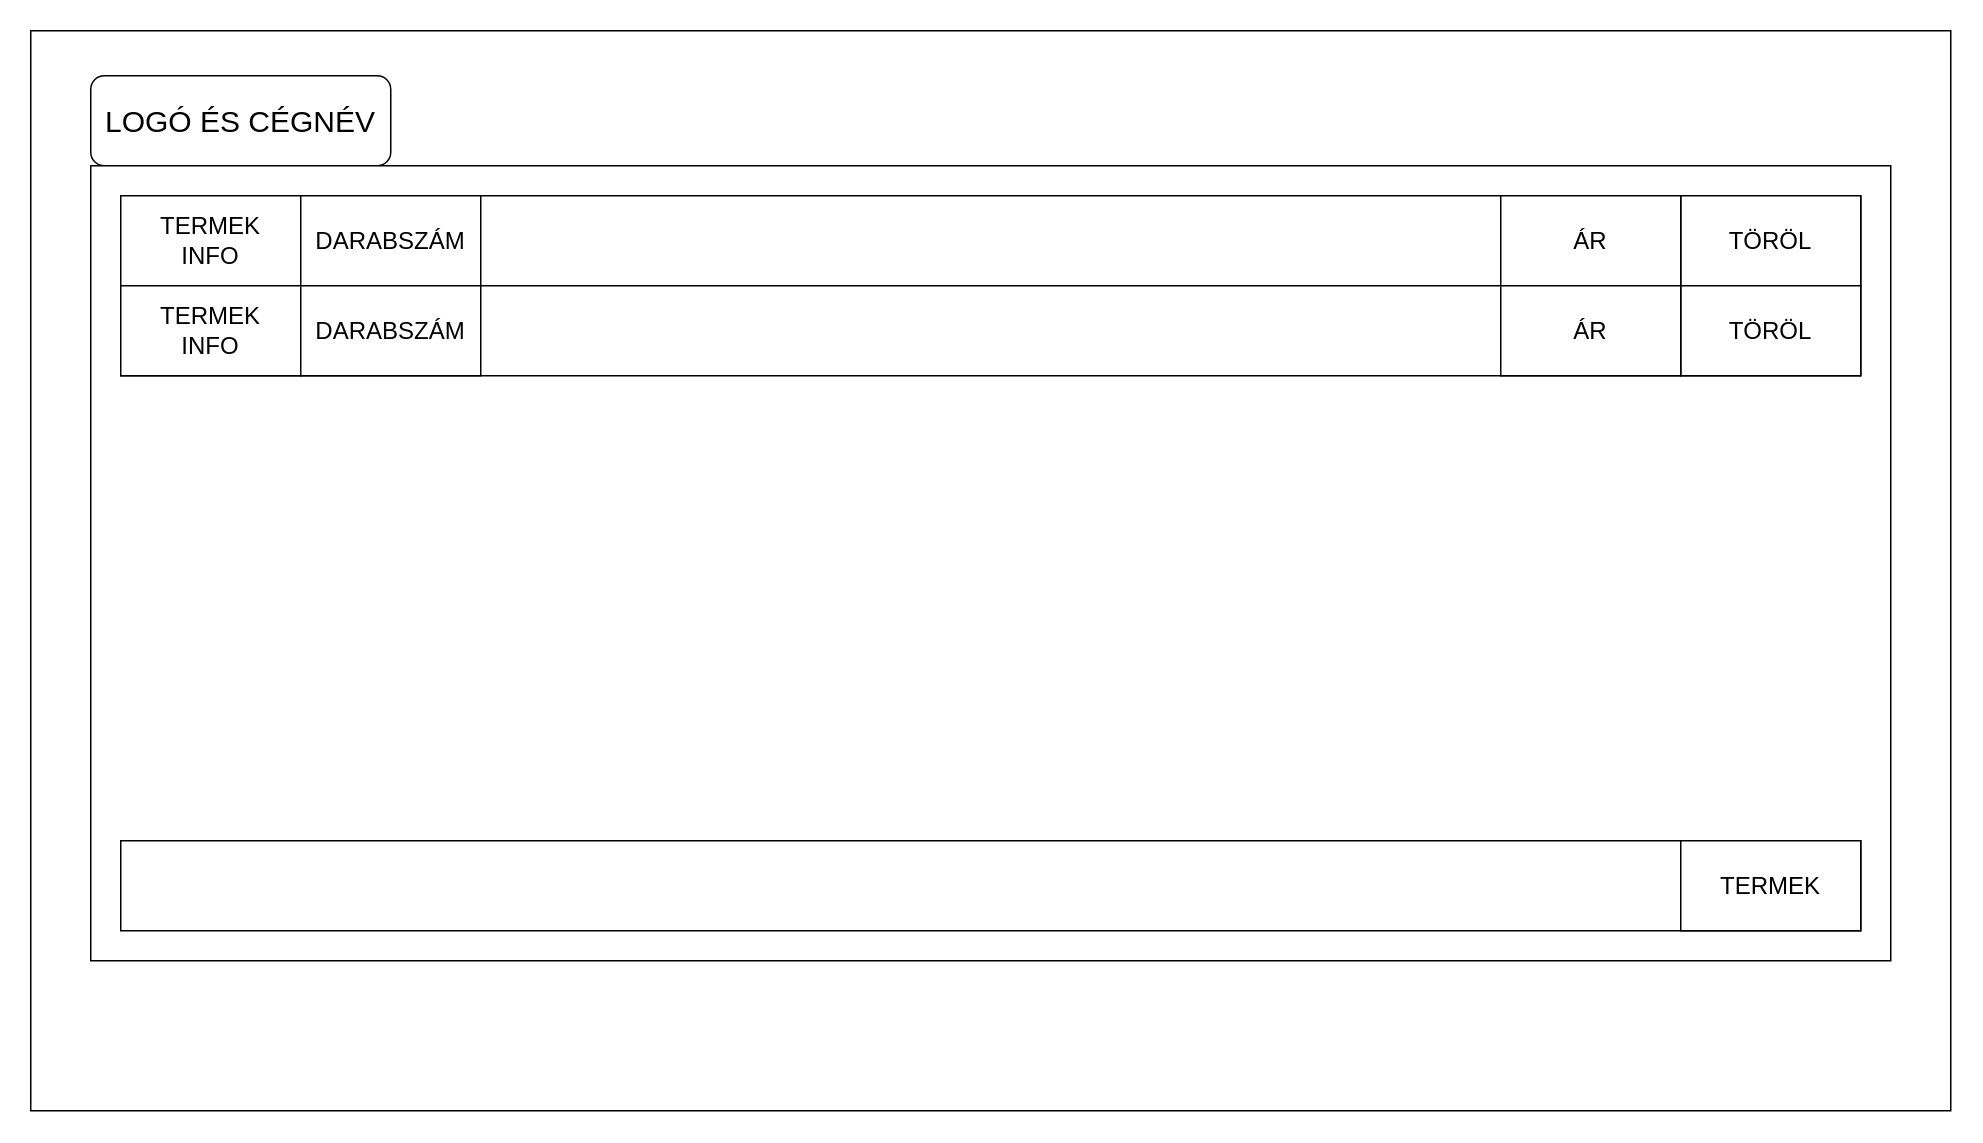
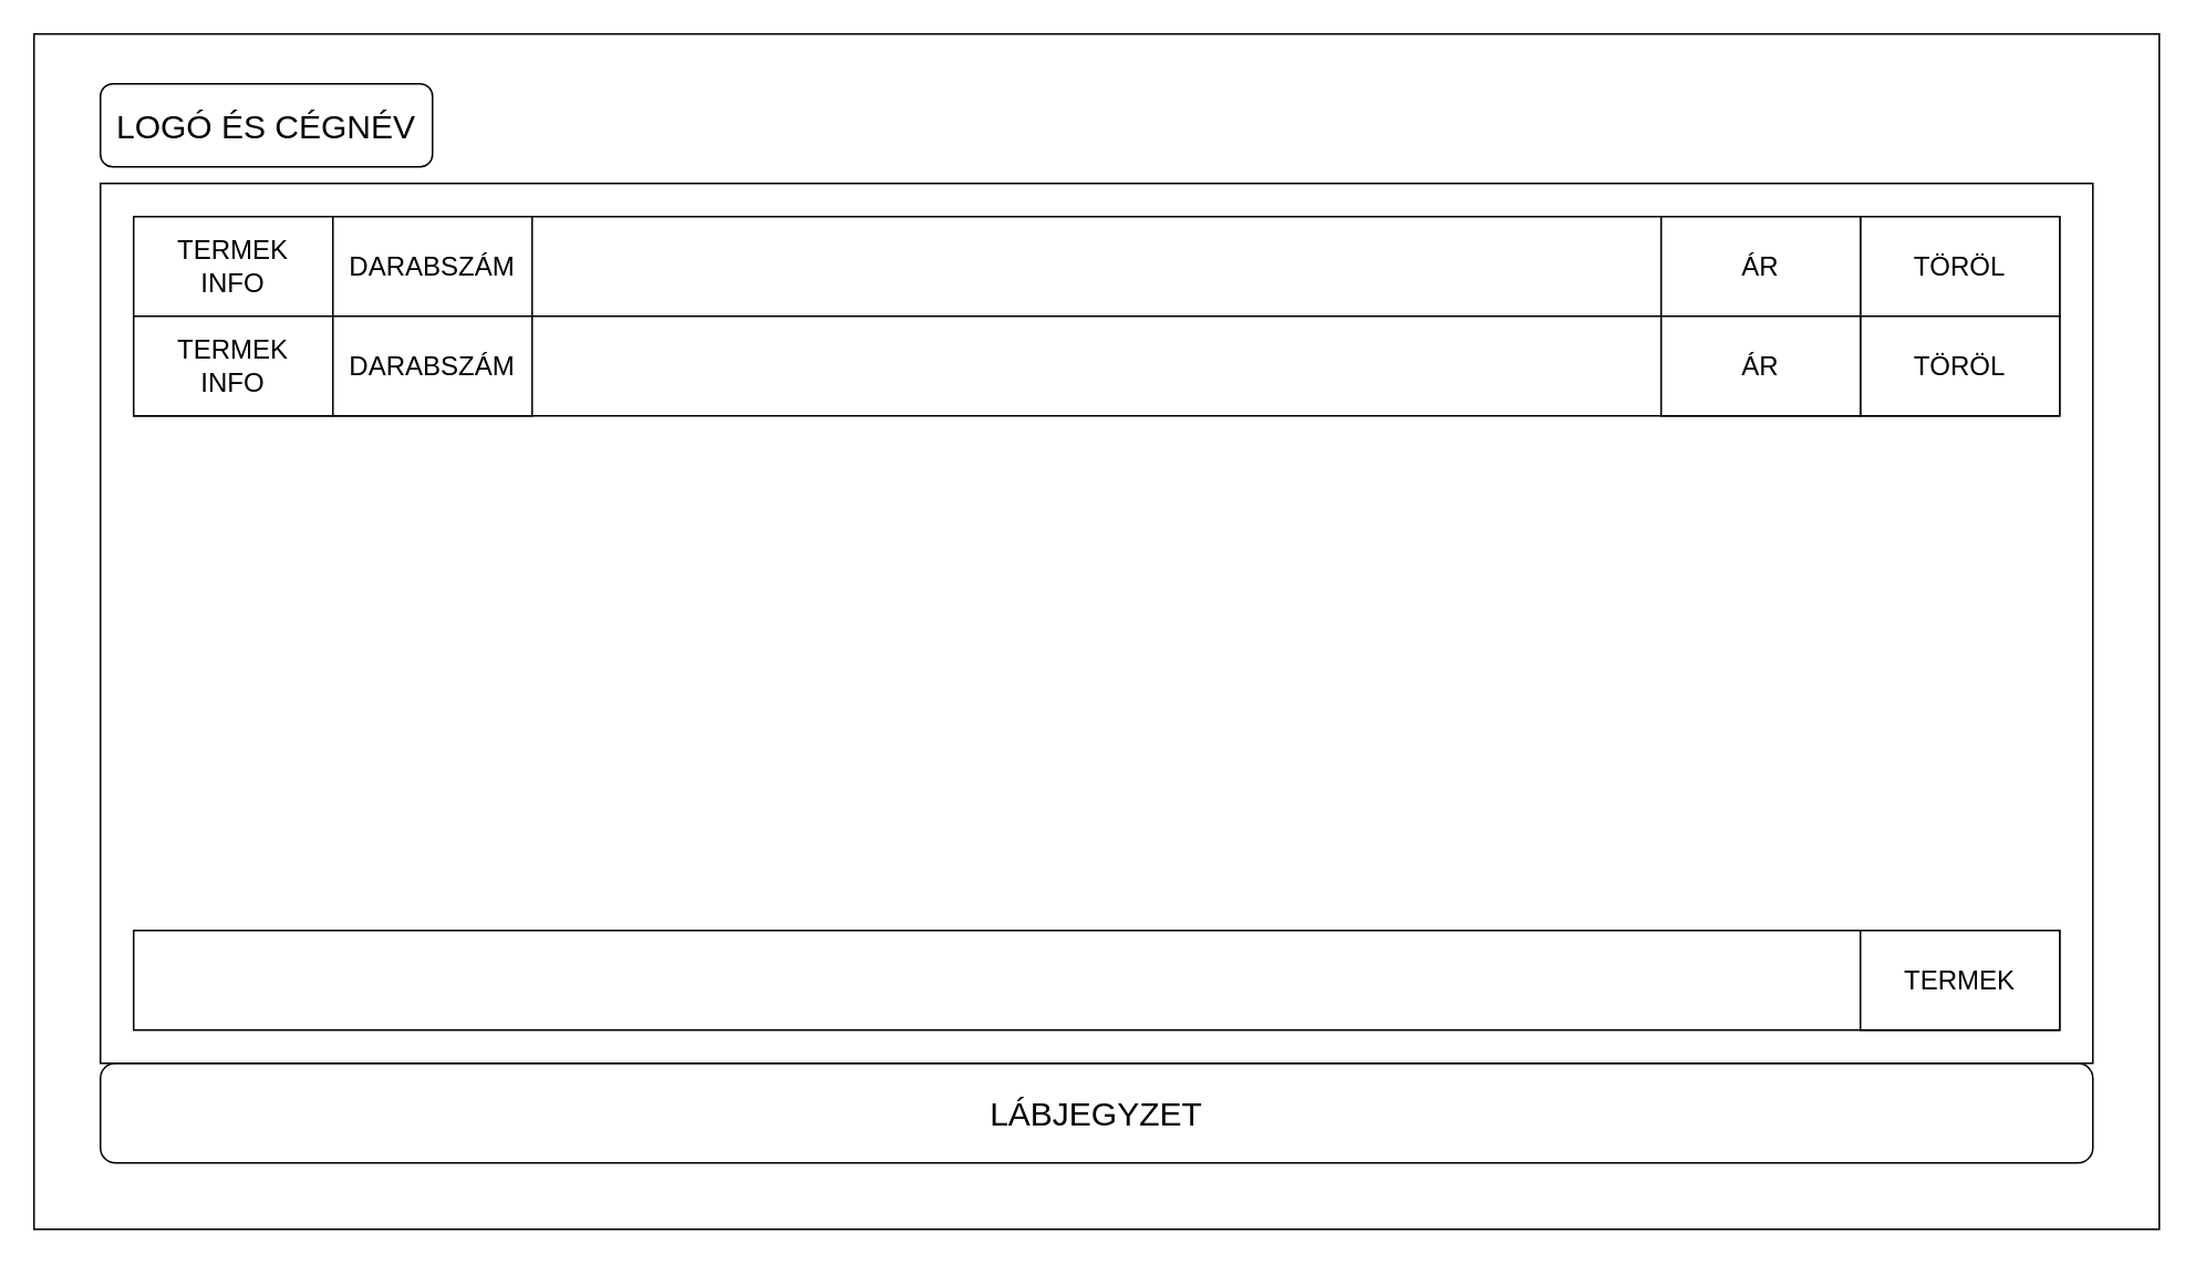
- <mxCell id="4" value="LOGÓ ÉS CÉGNÉV" style="rounded=1;whiteSpace=wrap;html=1;fontSize=20;" parent="1" vertex="1"><mxGeometry x="60" y="50" width="200" height="60" as="geometry" /></mxCell>
+ <mxCell id="4" value="LOGÓ ÉS CÉGNÉV" style="rounded=1;whiteSpace=wrap;html=1;fontSize=20;" parent="1" vertex="1"><mxGeometry x="60" y="50" width="200" height="50" as="geometry" /></mxCell>
+ <mxCell id="3" value="LÁBJEGYZET" style="rounded=1;whiteSpace=wrap;html=1;fontSize=20;" parent="1" vertex="1"><mxGeometry x="60" y="640" width="1200" height="60" as="geometry" /></mxCell>
